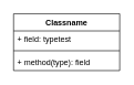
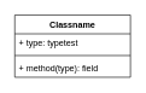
- <mxCell id="3" style="text;strokeColor=none;fillColor=none;align=left;verticalAlign=top;spacingLeft=4;spacingRight=4;overflow=hidden;rotatable=0;points=[[0,0.5],[1,0.5]];portConstraint=eastwest;" value="+ field: typetest&#10;&#10;" parent="2" vertex="1"><mxGeometry width="160" height="26" as="geometry" y="26" /></mxCell>
+ <mxCell id="3" style="text;strokeColor=none;fillColor=none;align=left;verticalAlign=top;spacingLeft=4;spacingRight=4;overflow=hidden;rotatable=0;points=[[0,0.5],[1,0.5]];portConstraint=eastwest;" value="+ type: typetest&#10;&#10;" parent="2" vertex="1"><mxGeometry width="160" height="26" as="geometry" y="26" /></mxCell>
